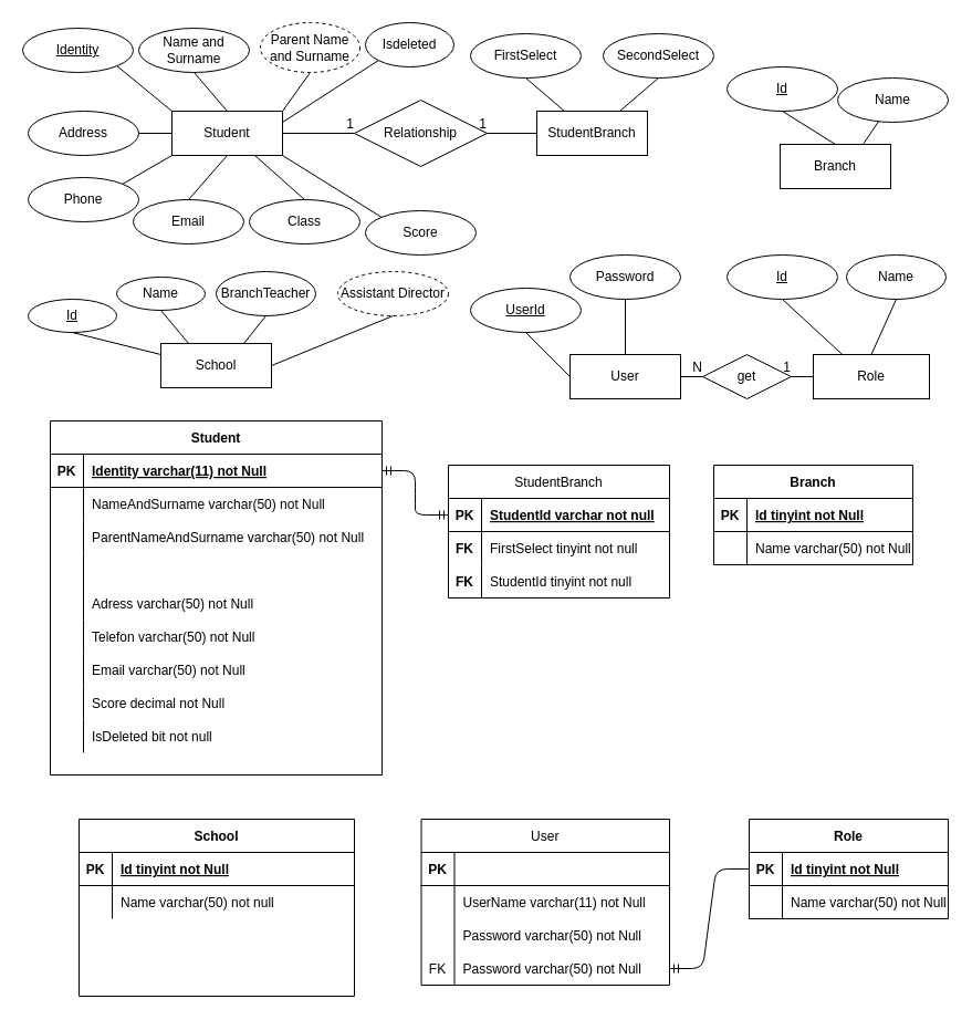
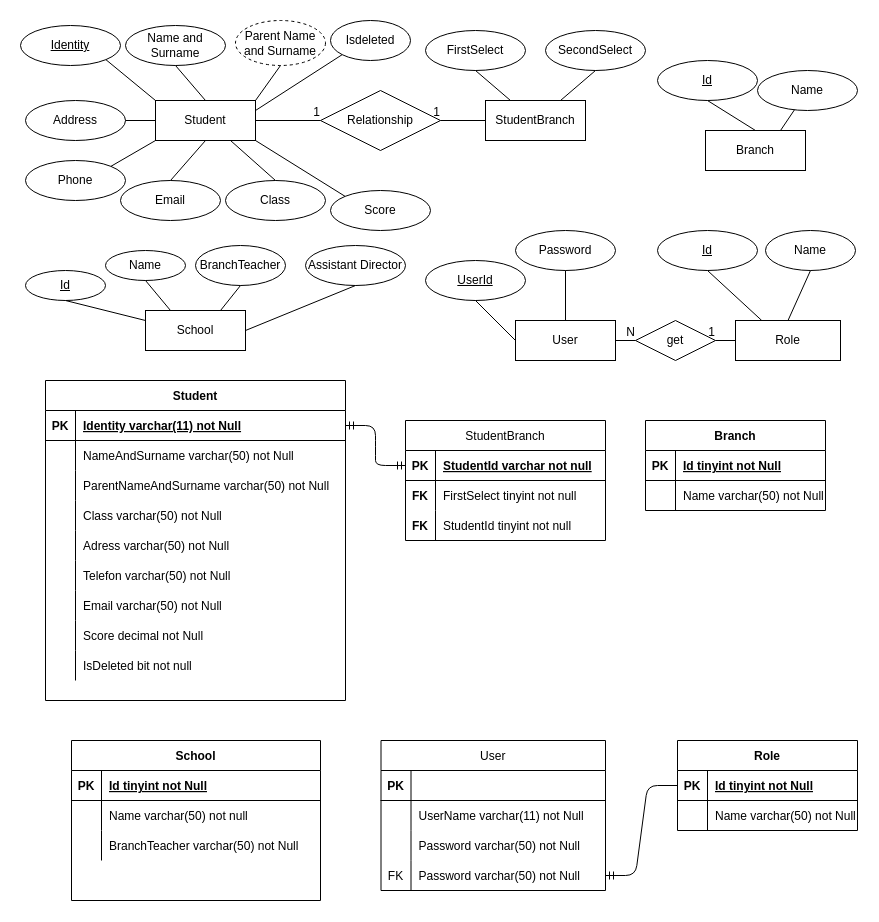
- <mxCell id="30" value="Assistant Director" style="ellipse;whiteSpace=wrap;html=1;align=center;dashed=1;" parent="1" vertex="1"><mxGeometry x="305" y="245" width="100" height="40" as="geometry" /></mxCell>
+ <mxCell id="30" value="Assistant Director" style="ellipse;whiteSpace=wrap;html=1;align=center;" parent="1" vertex="1"><mxGeometry x="305" y="245" width="100" height="40" as="geometry" /></mxCell>
+ <mxCell id="47" value="Class varchar(50) not Null" style="shape=partialRectangle;connectable=0;fillColor=none;top=0;left=0;bottom=0;right=0;align=left;spacingLeft=6;overflow=hidden;" parent="45" vertex="1"><mxGeometry x="30" width="270" height="30" as="geometry" /></mxCell>
+ <mxCell id="89" value="BranchTeacher varchar(50) not Null" style="shape=partialRectangle;connectable=0;fillColor=none;top=0;left=0;bottom=0;right=0;align=left;spacingLeft=6;overflow=hidden;" parent="87" vertex="1"><mxGeometry x="30" width="219" height="30" as="geometry" /></mxCell>
